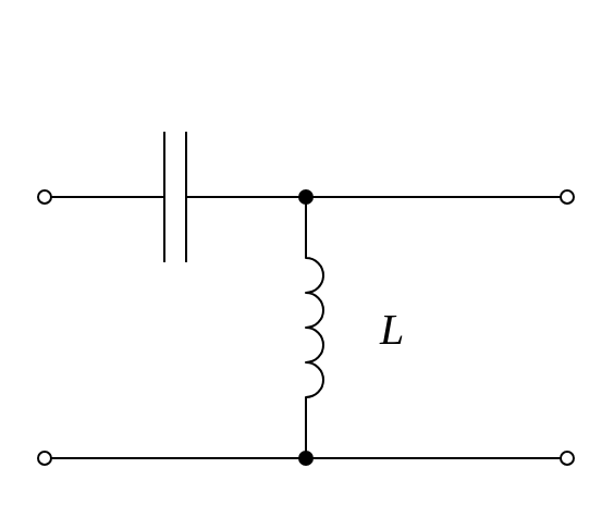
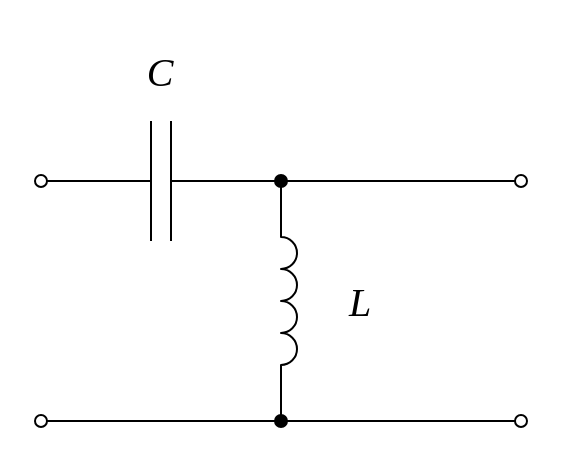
+ <mxCell id="10" value="&lt;font face=&quot;Times New Roman&quot; style=&quot;font-size: 20px;&quot;&gt;&lt;i&gt;C&lt;/i&gt;&lt;/font&gt;" style="text;html=1;align=center;verticalAlign=middle;whiteSpace=wrap;rounded=0;" vertex="1" parent="1"><mxGeometry x="50" y="20" width="60" height="30" as="geometry" /></mxCell>
